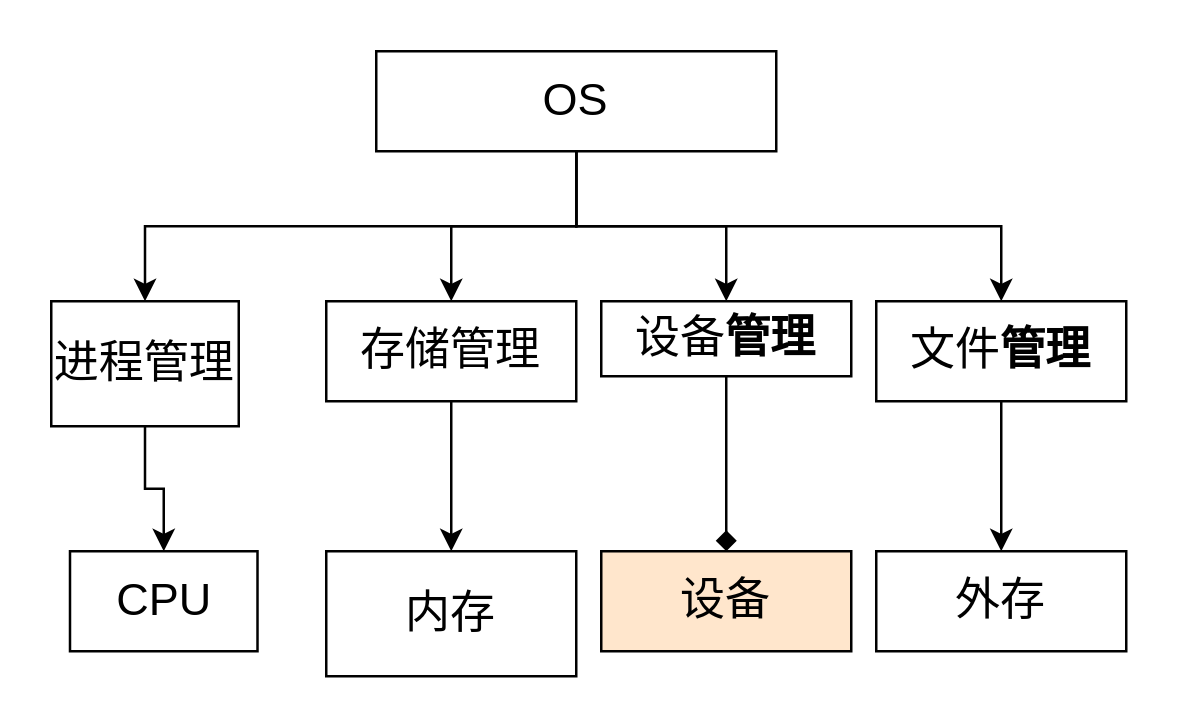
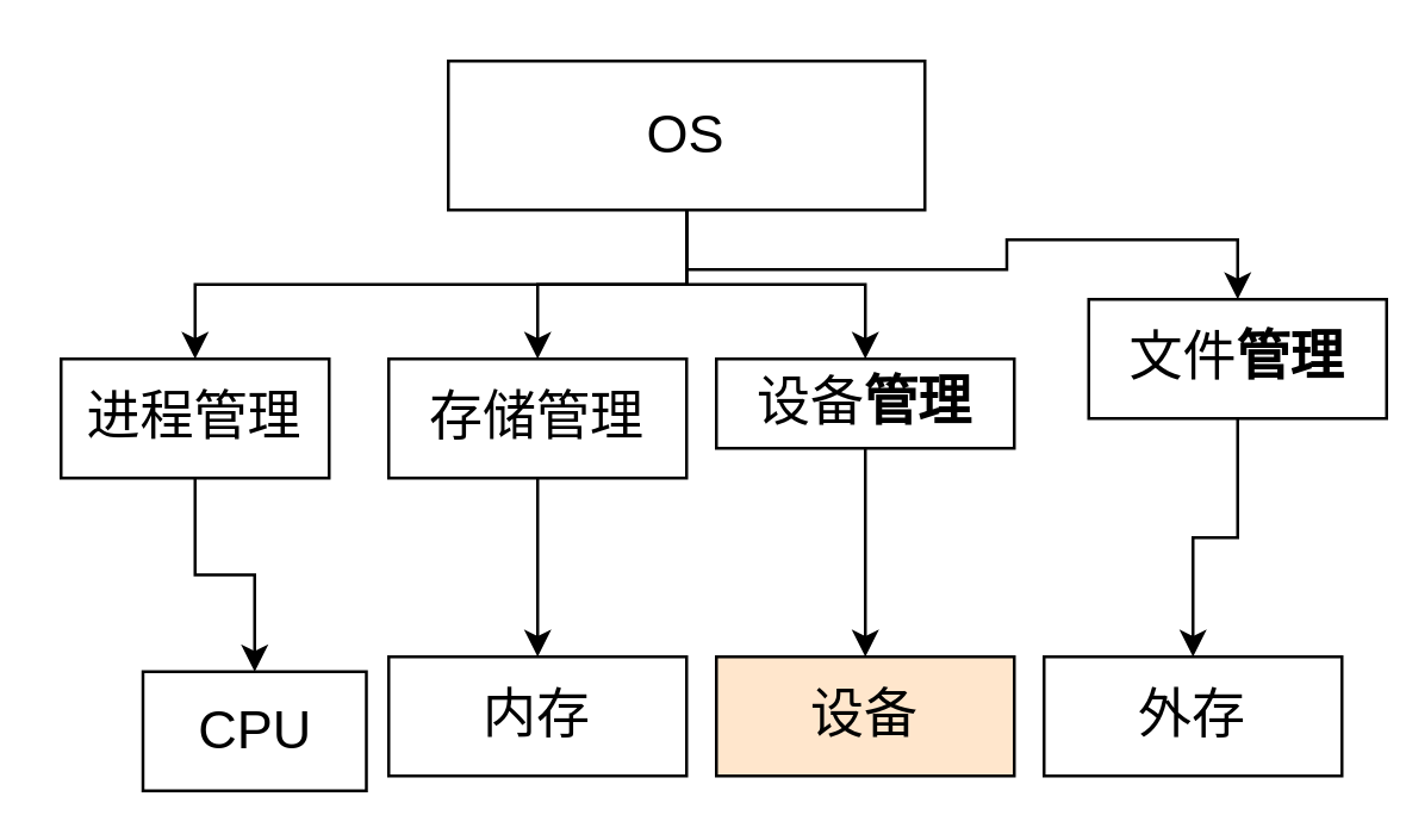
- <mxCell id="6" value="&lt;h2&gt;&lt;span style=&quot;font-weight: normal&quot;&gt;OS&lt;/span&gt;&lt;/h2&gt;" style="rounded=0;whiteSpace=wrap;html=1;" vertex="1" parent="1"><mxGeometry x="150" y="20" width="160" height="40" as="geometry" /></mxCell>
+ <mxCell id="6" value="&lt;h2&gt;&lt;span style=&quot;font-weight: normal&quot;&gt;OS&lt;/span&gt;&lt;/h2&gt;" style="rounded=0;whiteSpace=wrap;html=1;" vertex="1" parent="1"><mxGeometry x="150" y="20" width="160" height="50" as="geometry" /></mxCell>
- <mxCell id="17" value="&lt;h2&gt;&lt;span style=&quot;font-weight: 400&quot;&gt;文件&lt;/span&gt;管理&lt;/h2&gt;" style="rounded=0;whiteSpace=wrap;html=1;" vertex="1" parent="1"><mxGeometry x="350" y="120" width="100" height="40" as="geometry" /></mxCell>
+ <mxCell id="17" value="&lt;h2&gt;&lt;span style=&quot;font-weight: 400&quot;&gt;文件&lt;/span&gt;管理&lt;/h2&gt;" style="rounded=0;whiteSpace=wrap;html=1;" vertex="1" parent="1"><mxGeometry x="365" y="100" width="100" height="40" as="geometry" /></mxCell>
- <mxCell id="8" value="&lt;h2&gt;&lt;span style=&quot;font-weight: 400&quot;&gt;进程管理&lt;/span&gt;&lt;/h2&gt;" style="rounded=0;whiteSpace=wrap;html=1;" vertex="1" parent="1"><mxGeometry x="20" y="120" width="75" height="50" as="geometry" /></mxCell>
+ <mxCell id="8" value="&lt;h2&gt;&lt;span style=&quot;font-weight: 400&quot;&gt;进程管理&lt;/span&gt;&lt;/h2&gt;" style="rounded=0;whiteSpace=wrap;html=1;" vertex="1" parent="1"><mxGeometry x="20" y="120" width="90" height="40" as="geometry" /></mxCell>
- <mxCell id="13" value="" style="edgeStyle=orthogonalEdgeStyle;rounded=0;orthogonalLoop=1;jettySize=auto;html=1;endArrow=diamond;" edge="1" parent="1" source="14" target="15"><mxGeometry relative="1" as="geometry" /></mxCell>
+ <mxCell id="13" value="" style="edgeStyle=orthogonalEdgeStyle;rounded=0;orthogonalLoop=1;jettySize=auto;html=1;" edge="1" parent="1" source="14" target="15"><mxGeometry relative="1" as="geometry" /></mxCell>
- <mxCell id="9" value="&lt;h2&gt;&lt;span style=&quot;font-weight: 400&quot;&gt;CPU&lt;/span&gt;&lt;/h2&gt;" style="rounded=0;whiteSpace=wrap;html=1;" vertex="1" parent="1"><mxGeometry x="27.5" y="220" width="75" height="40" as="geometry" /></mxCell>
+ <mxCell id="9" value="&lt;h2&gt;&lt;span style=&quot;font-weight: 400&quot;&gt;CPU&lt;/span&gt;&lt;/h2&gt;" style="rounded=0;whiteSpace=wrap;html=1;" vertex="1" parent="1"><mxGeometry x="47.5" y="225" width="75" height="40" as="geometry" /></mxCell>
- <mxCell id="12" value="&lt;h2&gt;&lt;span style=&quot;font-weight: 400&quot;&gt;内存&lt;/span&gt;&lt;/h2&gt;" style="rounded=0;whiteSpace=wrap;html=1;" vertex="1" parent="1"><mxGeometry x="130" y="220" width="100" height="50" as="geometry" /></mxCell>
+ <mxCell id="12" value="&lt;h2&gt;&lt;span style=&quot;font-weight: 400&quot;&gt;内存&lt;/span&gt;&lt;/h2&gt;" style="rounded=0;whiteSpace=wrap;html=1;" vertex="1" parent="1"><mxGeometry x="130" y="220" width="100" height="40" as="geometry" /></mxCell>
